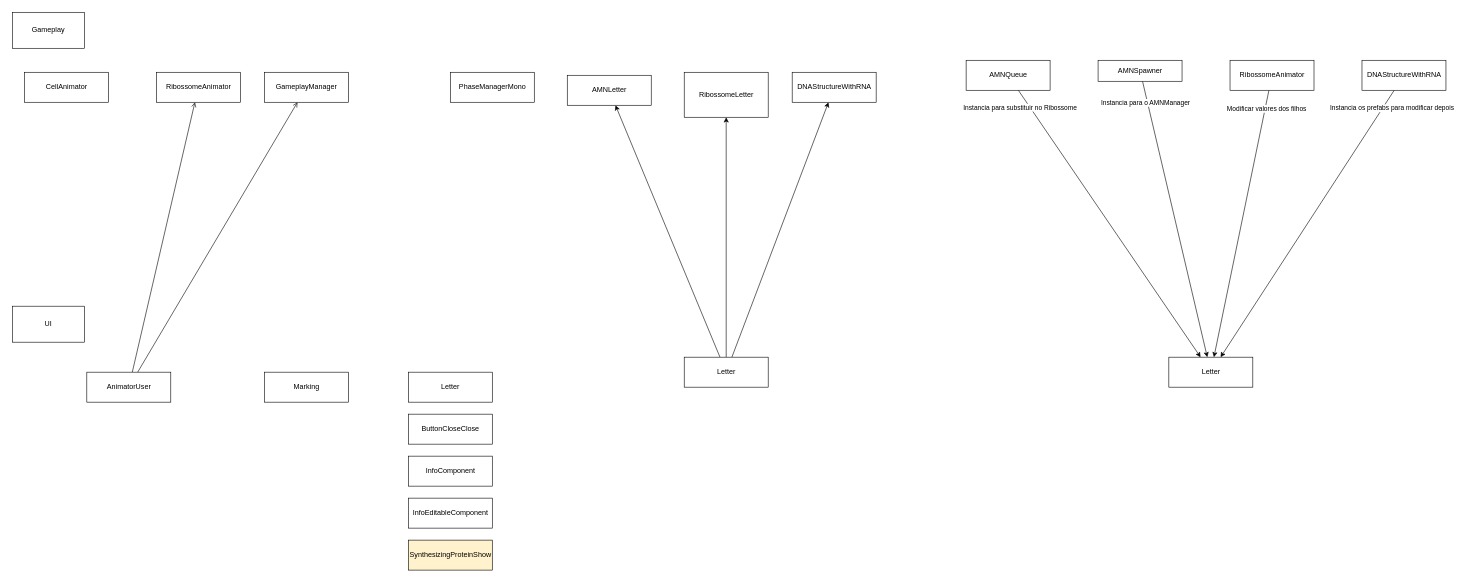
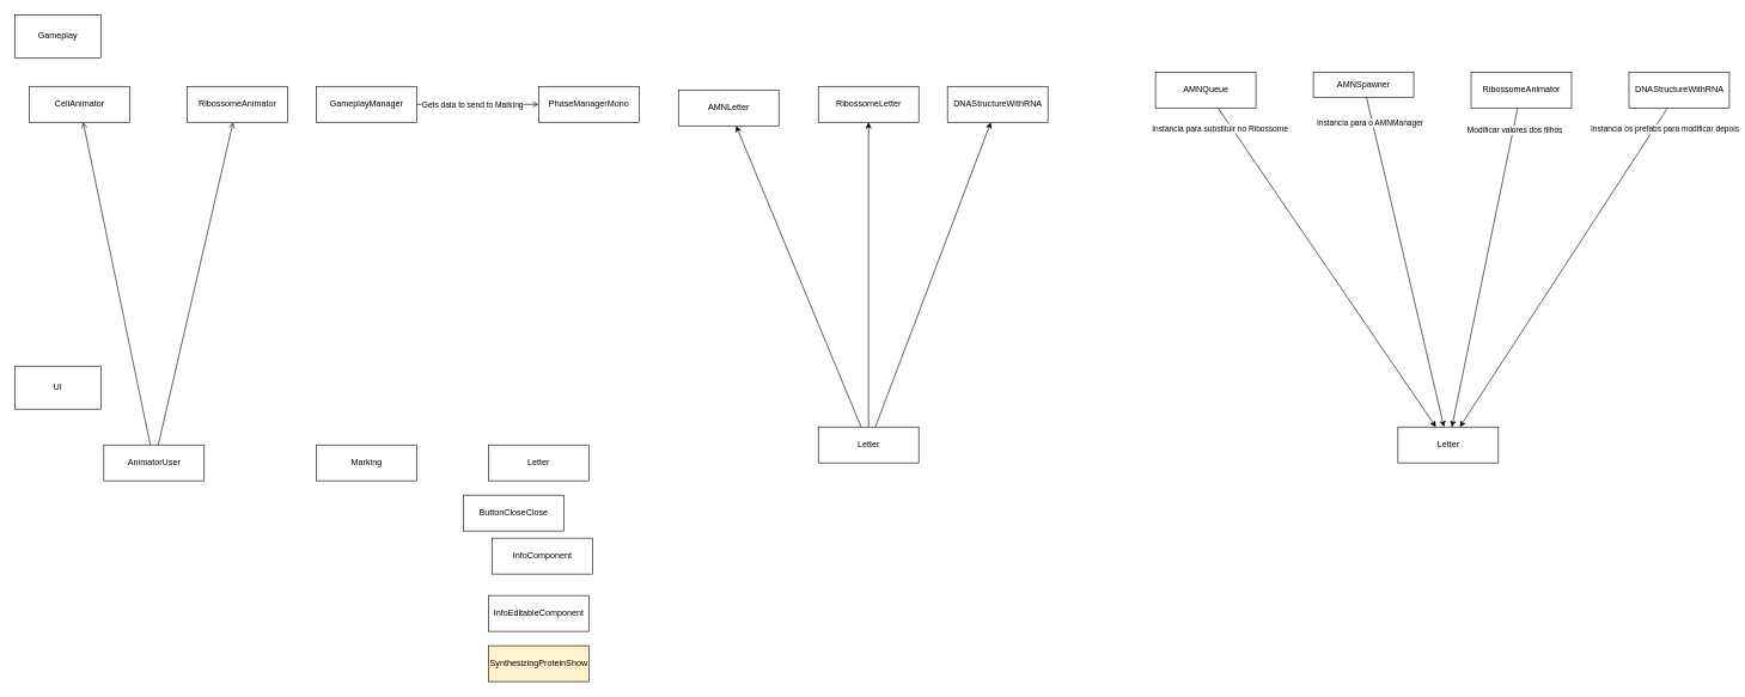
+ <mxCell id="13" style="edgeStyle=none;rounded=0;orthogonalLoop=1;jettySize=auto;html=1;endArrow=open;endFill=0;" parent="1" source="15" target="16" edge="1"><mxGeometry relative="1" as="geometry" /></mxCell>
+ <mxCell id="14" value="Gets data to send to Marking" style="edgeLabel;html=1;align=center;verticalAlign=middle;resizable=0;points=[];" parent="13" vertex="1" connectable="0"><mxGeometry x="-0.299" y="4" relative="1" as="geometry"><mxPoint x="17" y="4" as="offset" /></mxGeometry></mxCell>
- <mxCell id="23" value="RibossomeLetter" style="html=1;" parent="1" vertex="1"><mxGeometry x="1140" y="120" width="140" height="75" as="geometry" /></mxCell>
+ <mxCell id="23" value="RibossomeLetter" style="html=1;" parent="1" vertex="1"><mxGeometry x="1140" y="120" width="140" height="50" as="geometry" /></mxCell>
- <mxCell id="6" style="rounded=0;orthogonalLoop=1;jettySize=auto;html=1;endArrow=open;endFill=0;" parent="1" source="8" target="15" edge="1"><mxGeometry relative="1" as="geometry" /></mxCell>
+ <mxCell id="6" style="rounded=0;orthogonalLoop=1;jettySize=auto;html=1;endArrow=open;endFill=0;" parent="1" source="8" target="4" edge="1"><mxGeometry relative="1" as="geometry" /></mxCell>
- <mxCell id="9" value="ButtonCloseClose" style="html=1;" parent="1" vertex="1"><mxGeometry x="680" y="690" width="140" height="50" as="geometry" /></mxCell>
+ <mxCell id="9" value="ButtonCloseClose" style="html=1;" parent="1" vertex="1"><mxGeometry x="645" y="690" width="140" height="50" as="geometry" /></mxCell>
- <mxCell id="10" value="InfoComponent" style="html=1;" parent="1" vertex="1"><mxGeometry x="680" y="760" width="140" height="50" as="geometry" /></mxCell>
+ <mxCell id="10" value="InfoComponent" style="html=1;" parent="1" vertex="1"><mxGeometry x="685" y="750" width="140" height="50" as="geometry" /></mxCell>
